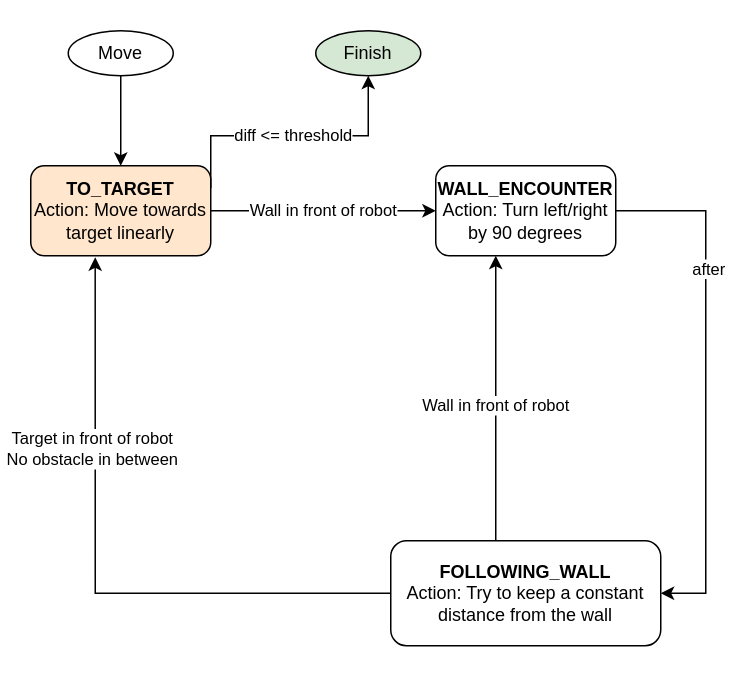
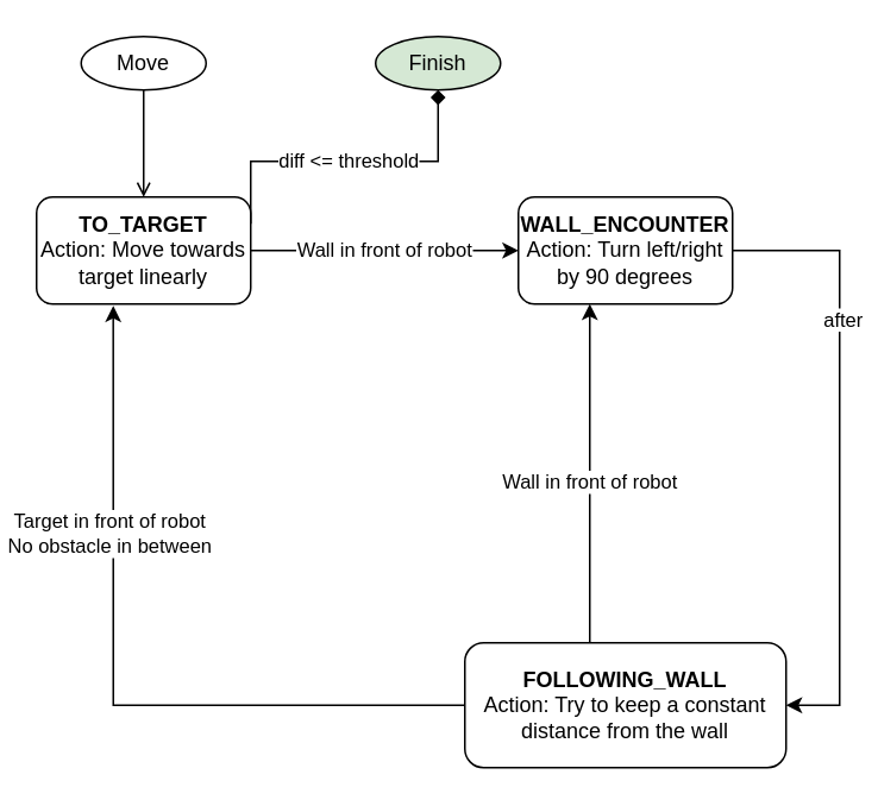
- <mxCell id="3" value="&lt;div&gt;diff &amp;lt;= threshold&lt;br&gt;&lt;/div&gt;" style="edgeStyle=orthogonalEdgeStyle;rounded=0;orthogonalLoop=1;jettySize=auto;html=1;exitX=1;exitY=0.25;exitDx=0;exitDy=0;entryX=0.5;entryY=1;entryDx=0;entryDy=0;" edge="1" parent="1" source="4" target="14"><mxGeometry relative="1" as="geometry"><Array as="points"><mxPoint x="140" y="90" /><mxPoint x="245" y="90" /></Array></mxGeometry></mxCell>
+ <mxCell id="3" value="&lt;div&gt;diff &amp;lt;= threshold&lt;br&gt;&lt;/div&gt;" style="edgeStyle=orthogonalEdgeStyle;rounded=0;orthogonalLoop=1;jettySize=auto;html=1;exitX=1;exitY=0.25;exitDx=0;exitDy=0;entryX=0.5;entryY=1;entryDx=0;entryDy=0;endArrow=diamond;" edge="1" parent="1" source="4" target="14"><mxGeometry relative="1" as="geometry"><Array as="points"><mxPoint x="140" y="90" /><mxPoint x="245" y="90" /></Array></mxGeometry></mxCell>
- <mxCell id="12" style="edgeStyle=orthogonalEdgeStyle;rounded=0;orthogonalLoop=1;jettySize=auto;html=1;entryX=0.5;entryY=0;entryDx=0;entryDy=0;" edge="1" parent="1" source="13" target="4"><mxGeometry relative="1" as="geometry" /></mxCell>
+ <mxCell id="12" style="edgeStyle=orthogonalEdgeStyle;rounded=0;orthogonalLoop=1;jettySize=auto;html=1;entryX=0.5;entryY=0;entryDx=0;entryDy=0;endArrow=open;" edge="1" parent="1" source="13" target="4"><mxGeometry relative="1" as="geometry" /></mxCell>
- <mxCell id="4" value="&lt;div&gt;&lt;b&gt;TO_TARGET&lt;/b&gt;&lt;/div&gt;&lt;div&gt;Action: Move towards target linearly&lt;br&gt;&lt;/div&gt;" style="rounded=1;whiteSpace=wrap;html=1;fillColor=#ffe6cc;" parent="1" vertex="1"><mxGeometry x="20" y="110" width="120" height="60" as="geometry" /></mxCell>
+ <mxCell id="4" value="&lt;div&gt;&lt;b&gt;TO_TARGET&lt;/b&gt;&lt;/div&gt;&lt;div&gt;Action: Move towards target linearly&lt;br&gt;&lt;/div&gt;" style="rounded=1;whiteSpace=wrap;html=1;" parent="1" vertex="1"><mxGeometry x="20" y="110" width="120" height="60" as="geometry" /></mxCell>
